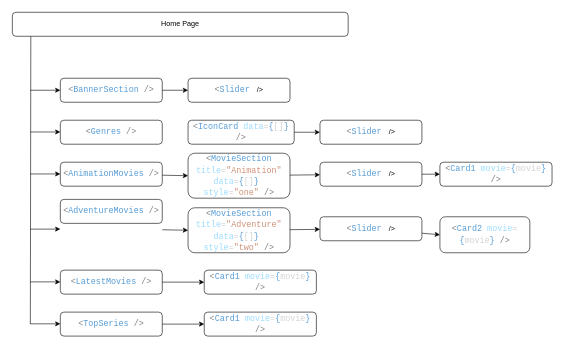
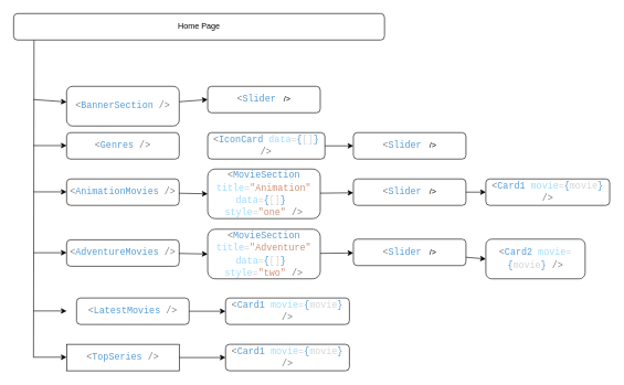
- <mxCell id="4" value="&lt;div style=&quot;color: rgb(212, 212, 212); font-family: Consolas, &amp;quot;Courier New&amp;quot;, monospace; font-size: 14px; line-height: 19px;&quot;&gt;&lt;span style=&quot;color: #808080;&quot;&gt;&amp;lt;&lt;/span&gt;&lt;span style=&quot;color: #569cd6;&quot;&gt;BannerSection&lt;/span&gt; &lt;span style=&quot;color: #808080;&quot;&gt;/&amp;gt;&lt;/span&gt;&lt;/div&gt;" style="rounded=1;fillColor=default;strokeColor=default;fontColor=default;html=1;whiteSpace=wrap;labelBackgroundColor=none;" vertex="1" parent="2"><mxGeometry x="80" y="110" width="170" height="40" as="geometry" /></mxCell>
+ <mxCell id="4" value="&lt;div style=&quot;color: rgb(212, 212, 212); font-family: Consolas, &amp;quot;Courier New&amp;quot;, monospace; font-size: 14px; line-height: 19px;&quot;&gt;&lt;span style=&quot;color: #808080;&quot;&gt;&amp;lt;&lt;/span&gt;&lt;span style=&quot;color: #569cd6;&quot;&gt;BannerSection&lt;/span&gt; &lt;span style=&quot;color: #808080;&quot;&gt;/&amp;gt;&lt;/span&gt;&lt;/div&gt;" style="rounded=1;fillColor=default;strokeColor=default;fontColor=default;html=1;whiteSpace=wrap;labelBackgroundColor=none;" vertex="1" parent="2"><mxGeometry x="80" y="110" width="170" height="60" as="geometry" /></mxCell>
- <mxCell id="7" value="&lt;div style=&quot;color: rgb(212, 212, 212); font-family: Consolas, &amp;quot;Courier New&amp;quot;, monospace; font-size: 14px; line-height: 19px;&quot;&gt;&lt;span style=&quot;color: #808080;&quot;&gt;&amp;lt;&lt;/span&gt;&lt;span style=&quot;color: #569cd6;&quot;&gt;AdventureMovies&lt;/span&gt; &lt;span style=&quot;color: #808080;&quot;&gt;/&amp;gt;&lt;/span&gt;&lt;/div&gt;" style="rounded=1;whiteSpace=wrap;html=1;labelBackgroundColor=none;" vertex="1" parent="2"><mxGeometry x="80" y="312" width="170" height="40" as="geometry" /></mxCell>
+ <mxCell id="7" value="&lt;div style=&quot;color: rgb(212, 212, 212); font-family: Consolas, &amp;quot;Courier New&amp;quot;, monospace; font-size: 14px; line-height: 19px;&quot;&gt;&lt;span style=&quot;color: #808080;&quot;&gt;&amp;lt;&lt;/span&gt;&lt;span style=&quot;color: #569cd6;&quot;&gt;AdventureMovies&lt;/span&gt; &lt;span style=&quot;color: #808080;&quot;&gt;/&amp;gt;&lt;/span&gt;&lt;/div&gt;" style="rounded=1;whiteSpace=wrap;html=1;labelBackgroundColor=none;" vertex="1" parent="2"><mxGeometry x="80" y="342" width="170" height="40" as="geometry" /></mxCell>
- <mxCell id="8" value="&lt;div style=&quot;color: rgb(212, 212, 212); font-family: Consolas, &amp;quot;Courier New&amp;quot;, monospace; font-size: 14px; line-height: 19px;&quot;&gt;&lt;span style=&quot;color: #808080;&quot;&gt;&amp;lt;&lt;/span&gt;&lt;span style=&quot;color: #569cd6;&quot;&gt;LatestMovies&lt;/span&gt; &lt;span style=&quot;color: #808080;&quot;&gt;/&amp;gt;&lt;/span&gt;&lt;/div&gt;" style="rounded=1;whiteSpace=wrap;html=1;labelBackgroundColor=none;" vertex="1" parent="2"><mxGeometry x="80" y="430" width="170" height="40" as="geometry" /></mxCell>
+ <mxCell id="8" value="&lt;div style=&quot;color: rgb(212, 212, 212); font-family: Consolas, &amp;quot;Courier New&amp;quot;, monospace; font-size: 14px; line-height: 19px;&quot;&gt;&lt;span style=&quot;color: #808080;&quot;&gt;&amp;lt;&lt;/span&gt;&lt;span style=&quot;color: #569cd6;&quot;&gt;LatestMovies&lt;/span&gt; &lt;span style=&quot;color: #808080;&quot;&gt;/&amp;gt;&lt;/span&gt;&lt;/div&gt;" style="rounded=1;whiteSpace=wrap;html=1;labelBackgroundColor=none;" vertex="1" parent="2"><mxGeometry x="95" y="430" width="170" height="40" as="geometry" /></mxCell>
- <mxCell id="26" value="&lt;div style=&quot;color: rgb(212, 212, 212); font-family: Consolas, &amp;quot;Courier New&amp;quot;, monospace; font-size: 14px; line-height: 19px;&quot;&gt;&lt;div style=&quot;line-height: 19px;&quot;&gt;&lt;span style=&quot;color: #808080;&quot;&gt;&amp;lt;&lt;/span&gt;&lt;span style=&quot;color: #569cd6;&quot;&gt;TopSeries&lt;/span&gt; &lt;span style=&quot;color: #808080;&quot;&gt;/&amp;gt;&lt;/span&gt;&lt;/div&gt;&lt;/div&gt;" style="rounded=1;whiteSpace=wrap;html=1;labelBackgroundColor=none;" vertex="1" parent="2"><mxGeometry x="80" y="500" width="170" height="40" as="geometry" /></mxCell>
+ <mxCell id="26" value="&lt;div style=&quot;color: rgb(212, 212, 212); font-family: Consolas, &amp;quot;Courier New&amp;quot;, monospace; font-size: 14px; line-height: 19px;&quot;&gt;&lt;div style=&quot;line-height: 19px;&quot;&gt;&lt;span style=&quot;color: #808080;&quot;&gt;&amp;lt;&lt;/span&gt;&lt;span style=&quot;color: #569cd6;&quot;&gt;TopSeries&lt;/span&gt; &lt;span style=&quot;color: #808080;&quot;&gt;/&amp;gt;&lt;/span&gt;&lt;/div&gt;&lt;/div&gt;" style="whiteSpace=wrap;html=1;labelBackgroundColor=none;rounded=0;" vertex="1" parent="2"><mxGeometry x="80" y="500" width="170" height="40" as="geometry" /></mxCell>
